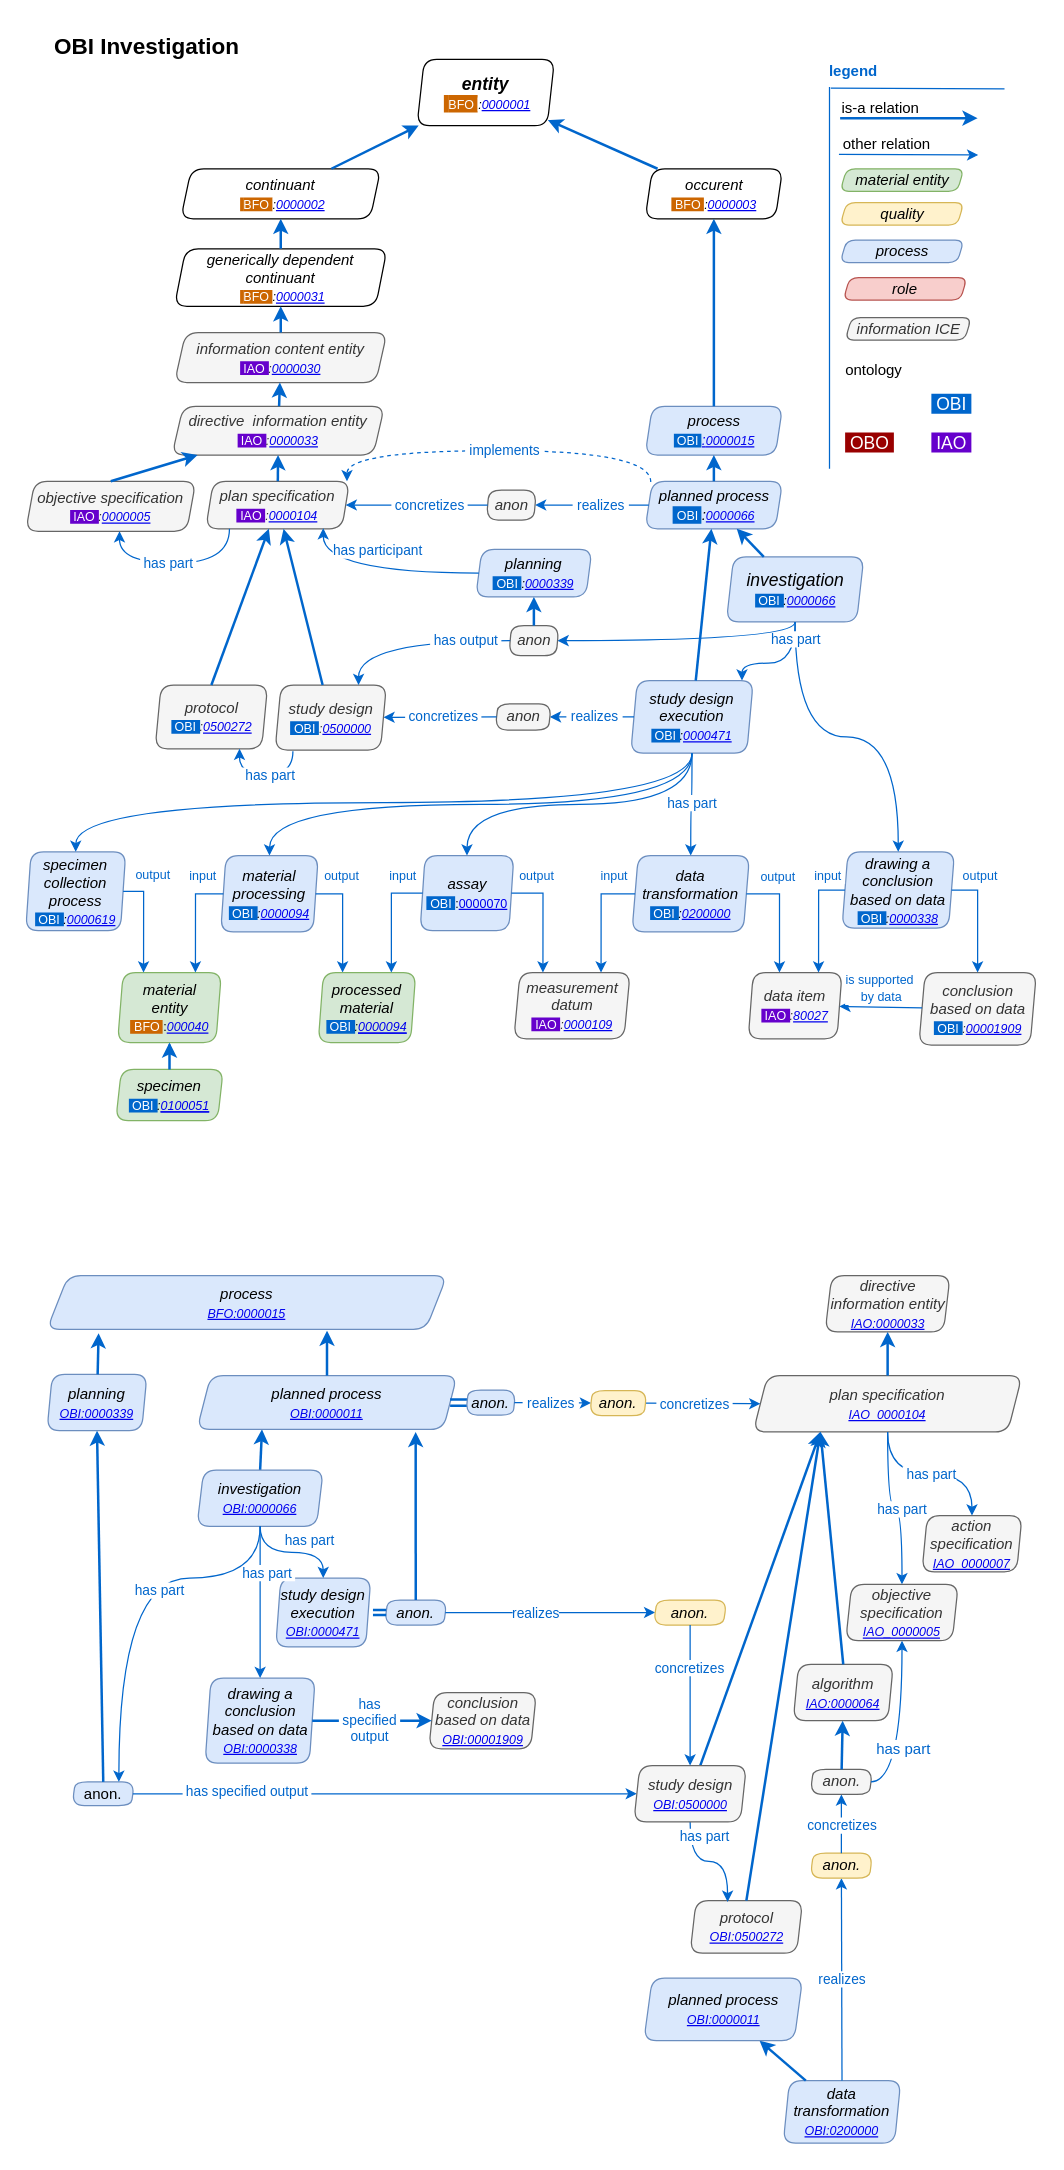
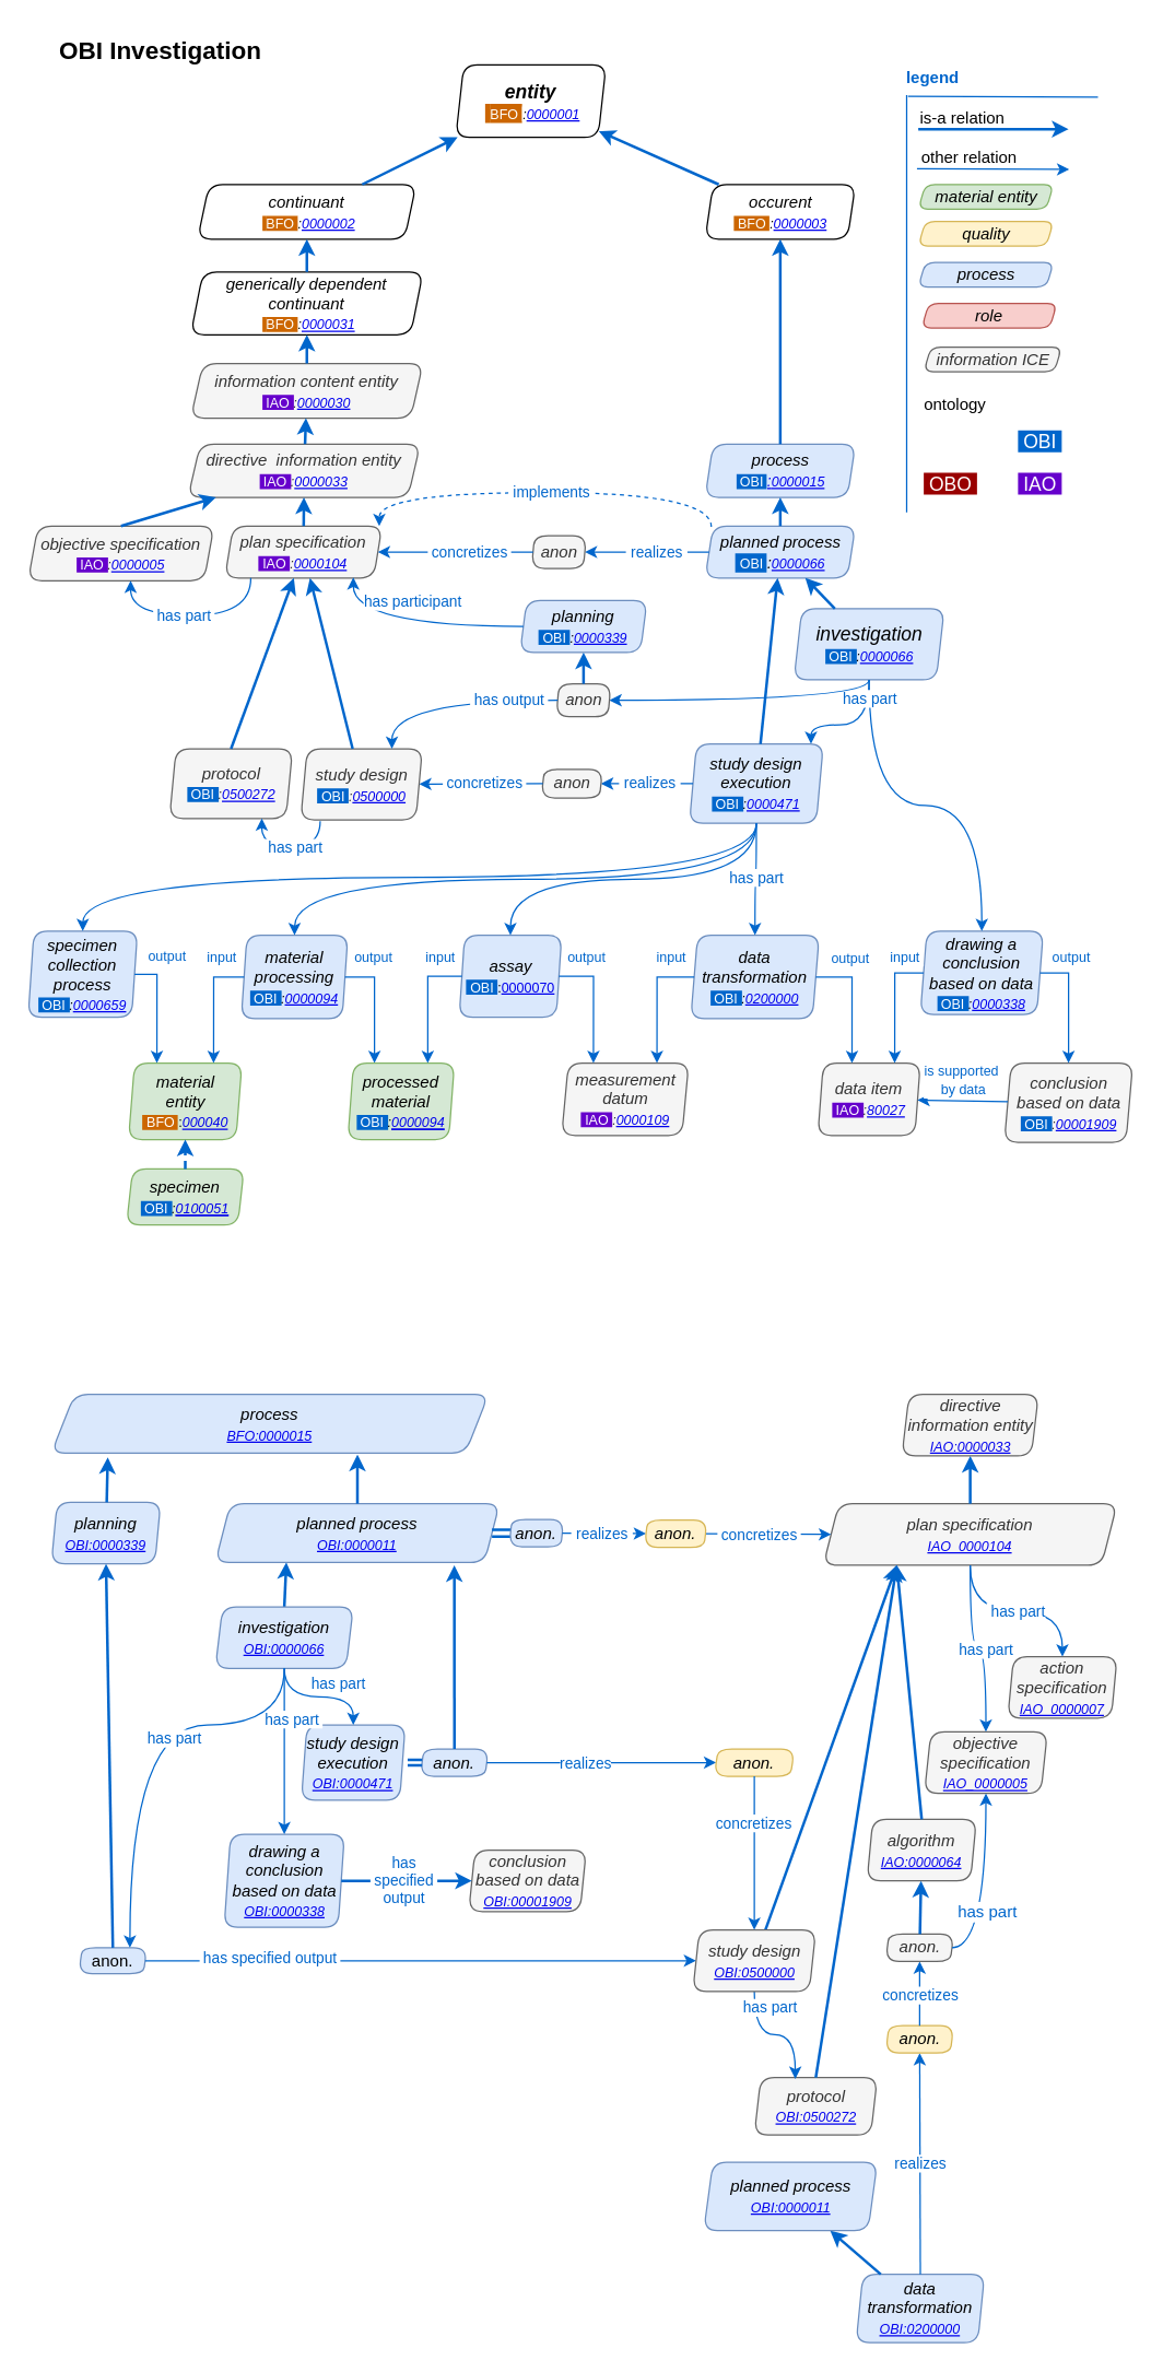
- <mxCell id="50" value="&lt;i&gt;specimen collection process&lt;br&gt;&lt;/i&gt;&lt;font style=&quot;font-size: 10px&quot;&gt;&lt;span style=&quot;background-color: rgb(0 , 102 , 204)&quot;&gt;&lt;font color=&quot;#ffffff&quot;&gt;&amp;nbsp;OBI&amp;nbsp;&lt;/font&gt;&lt;/span&gt;&lt;i&gt;:&lt;/i&gt;&lt;span&gt;&lt;i&gt;&lt;a href=&quot;http://purl.obolibrary.org/obo/OBI_0000659&quot;&gt;0000619&lt;/a&gt;&lt;/i&gt;&lt;/span&gt;&lt;/font&gt;&lt;br&gt;" style="shape=parallelogram;perimeter=parallelogramPerimeter;whiteSpace=wrap;html=1;strokeColor=#6c8ebf;fontSize=12;align=center;size=0.053;fillColor=#dae8fc;rounded=1;comic=0;shadow=0;spacing=0;line-height:.8rem" parent="1" vertex="1"><mxGeometry x="20" y="681" width="80" height="63" as="geometry" /></mxCell>
+ <mxCell id="50" value="&lt;i&gt;specimen collection process&lt;br&gt;&lt;/i&gt;&lt;font style=&quot;font-size: 10px&quot;&gt;&lt;span style=&quot;background-color: rgb(0 , 102 , 204)&quot;&gt;&lt;font color=&quot;#ffffff&quot;&gt;&amp;nbsp;OBI&amp;nbsp;&lt;/font&gt;&lt;/span&gt;&lt;i&gt;:&lt;/i&gt;&lt;span&gt;&lt;i&gt;&lt;a href=&quot;http://purl.obolibrary.org/obo/OBI_0000659&quot;&gt;0000659&lt;/a&gt;&lt;/i&gt;&lt;/span&gt;&lt;/font&gt;&lt;br&gt;" style="shape=parallelogram;perimeter=parallelogramPerimeter;whiteSpace=wrap;html=1;strokeColor=#6c8ebf;fontSize=12;align=center;size=0.053;fillColor=#dae8fc;rounded=1;comic=0;shadow=0;spacing=0;line-height:.8rem" parent="1" vertex="1"><mxGeometry x="20" y="681" width="80" height="63" as="geometry" /></mxCell>
- <mxCell id="61" style="edgeStyle=orthogonalEdgeStyle;rounded=0;html=1;jettySize=auto;orthogonalLoop=1;strokeWidth=2;strokeColor=#0066CC;" parent="1" source="60" target="52" edge="1"><mxGeometry relative="1" as="geometry"><mxPoint x="413.5" y="885" as="sourcePoint" /><mxPoint x="413.5" y="845" as="targetPoint" /></mxGeometry></mxCell>
+ <mxCell id="61" style="edgeStyle=orthogonalEdgeStyle;rounded=0;html=1;jettySize=auto;orthogonalLoop=1;strokeWidth=2;strokeColor=#0066CC;dashed=1;" parent="1" source="60" target="52" edge="1"><mxGeometry relative="1" as="geometry"><mxPoint x="413.5" y="885" as="sourcePoint" /><mxPoint x="413.5" y="845" as="targetPoint" /></mxGeometry></mxCell>
